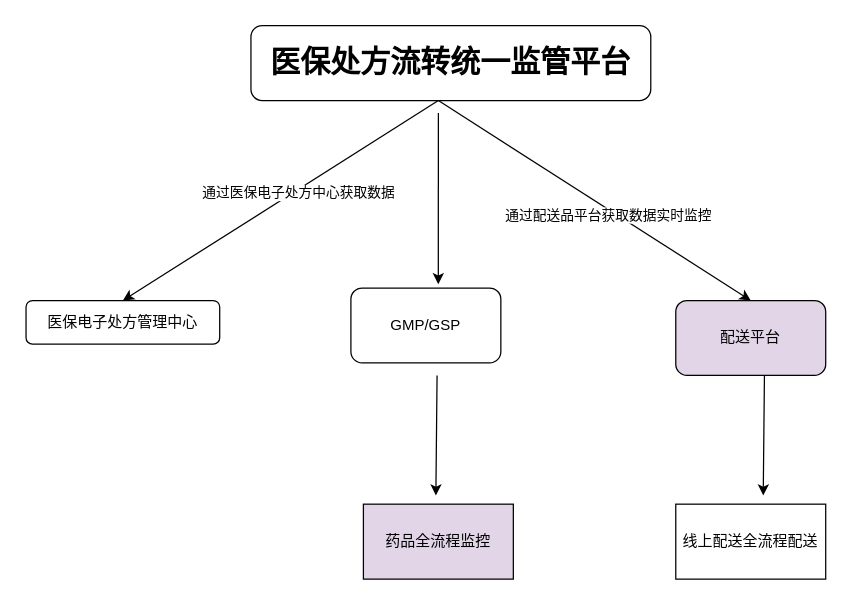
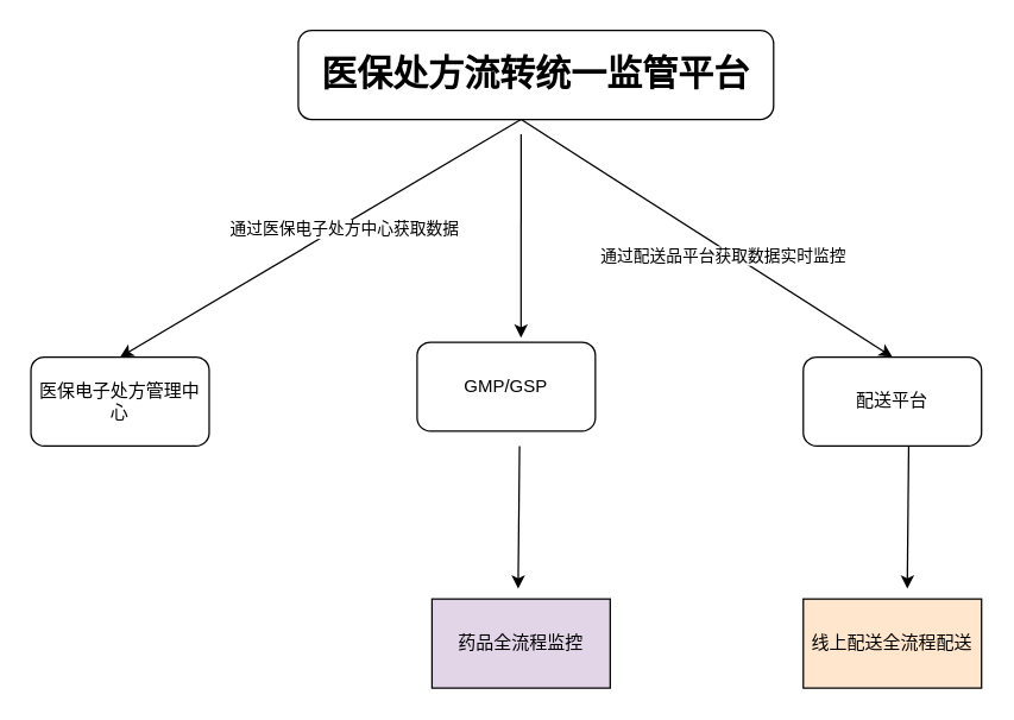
- <mxCell id="2" value="医保电子处方管理中心" style="rounded=1;whiteSpace=wrap;html=1;" vertex="1" parent="1"><mxGeometry x="20" y="240" width="155" height="35" as="geometry" /></mxCell>
+ <mxCell id="2" value="医保电子处方管理中心" style="rounded=1;whiteSpace=wrap;html=1;" vertex="1" parent="1"><mxGeometry x="20" y="240" width="120" height="60" as="geometry" /></mxCell>
- <mxCell id="4" value="配送平台" style="rounded=1;whiteSpace=wrap;html=1;fillColor=#e1d5e7;" vertex="1" parent="1"><mxGeometry x="540" y="240" width="120" height="60" as="geometry" /></mxCell>
+ <mxCell id="4" value="配送平台" style="rounded=1;whiteSpace=wrap;html=1;" vertex="1" parent="1"><mxGeometry x="540" y="240" width="120" height="60" as="geometry" /></mxCell>
- <mxCell id="6" value="线上配送全流程配送" style="rounded=0;whiteSpace=wrap;html=1;" vertex="1" parent="1"><mxGeometry x="540" y="403" width="120" height="60" as="geometry" /></mxCell>
+ <mxCell id="6" value="线上配送全流程配送" style="rounded=0;whiteSpace=wrap;html=1;fillColor=#ffe6cc;" vertex="1" parent="1"><mxGeometry x="540" y="403" width="120" height="60" as="geometry" /></mxCell>
